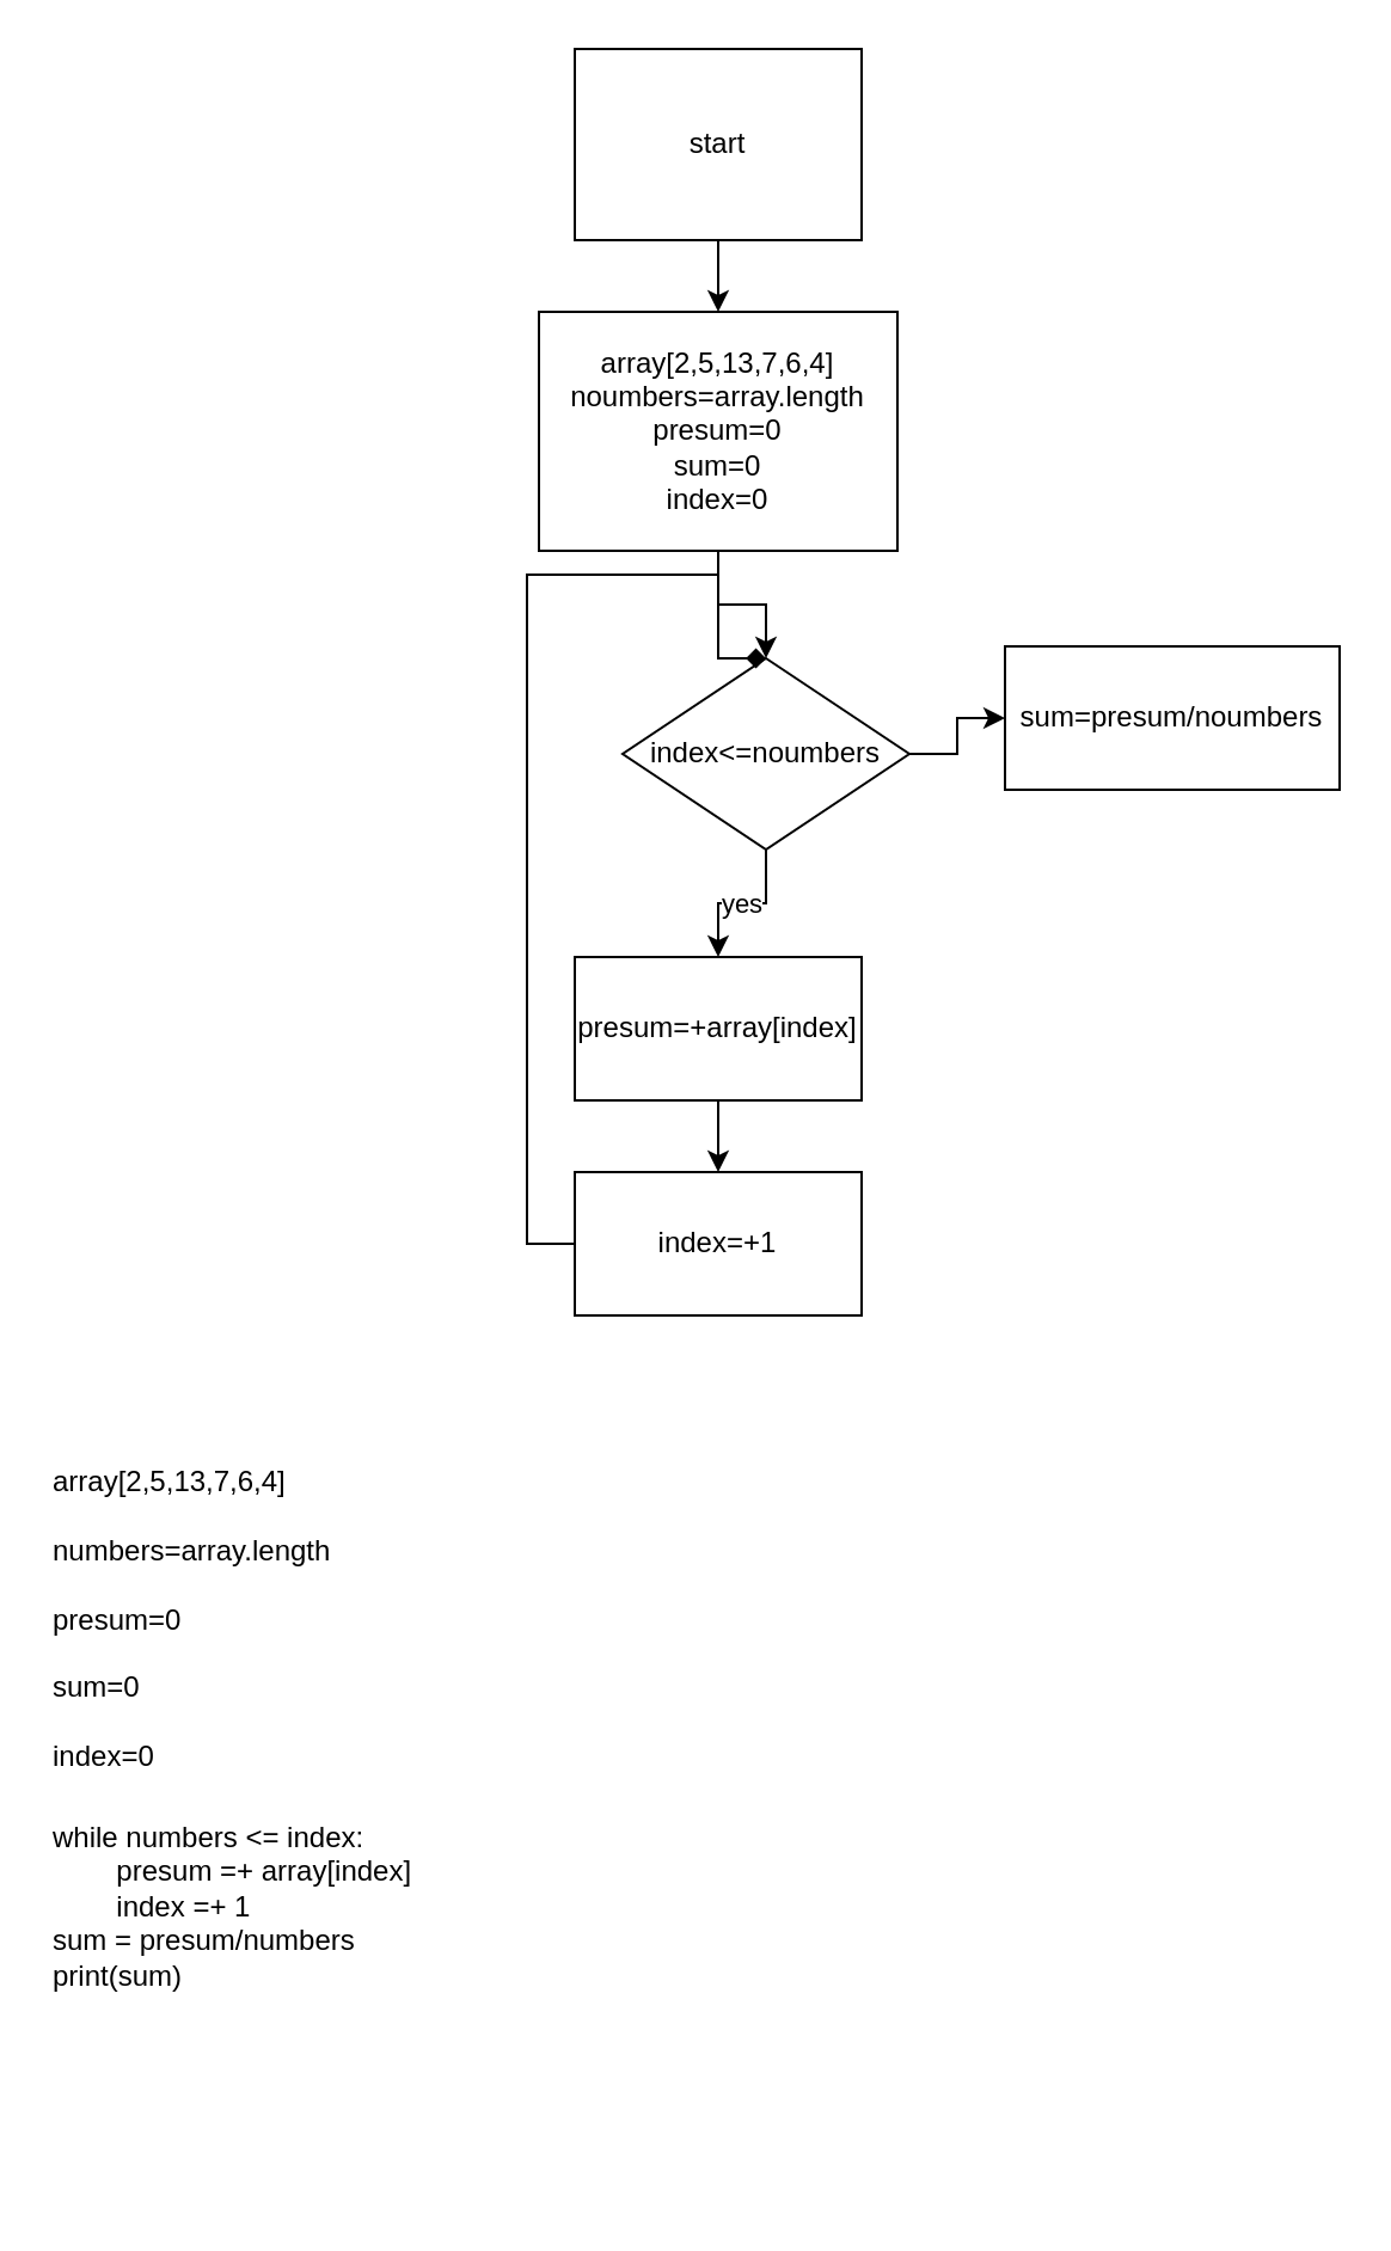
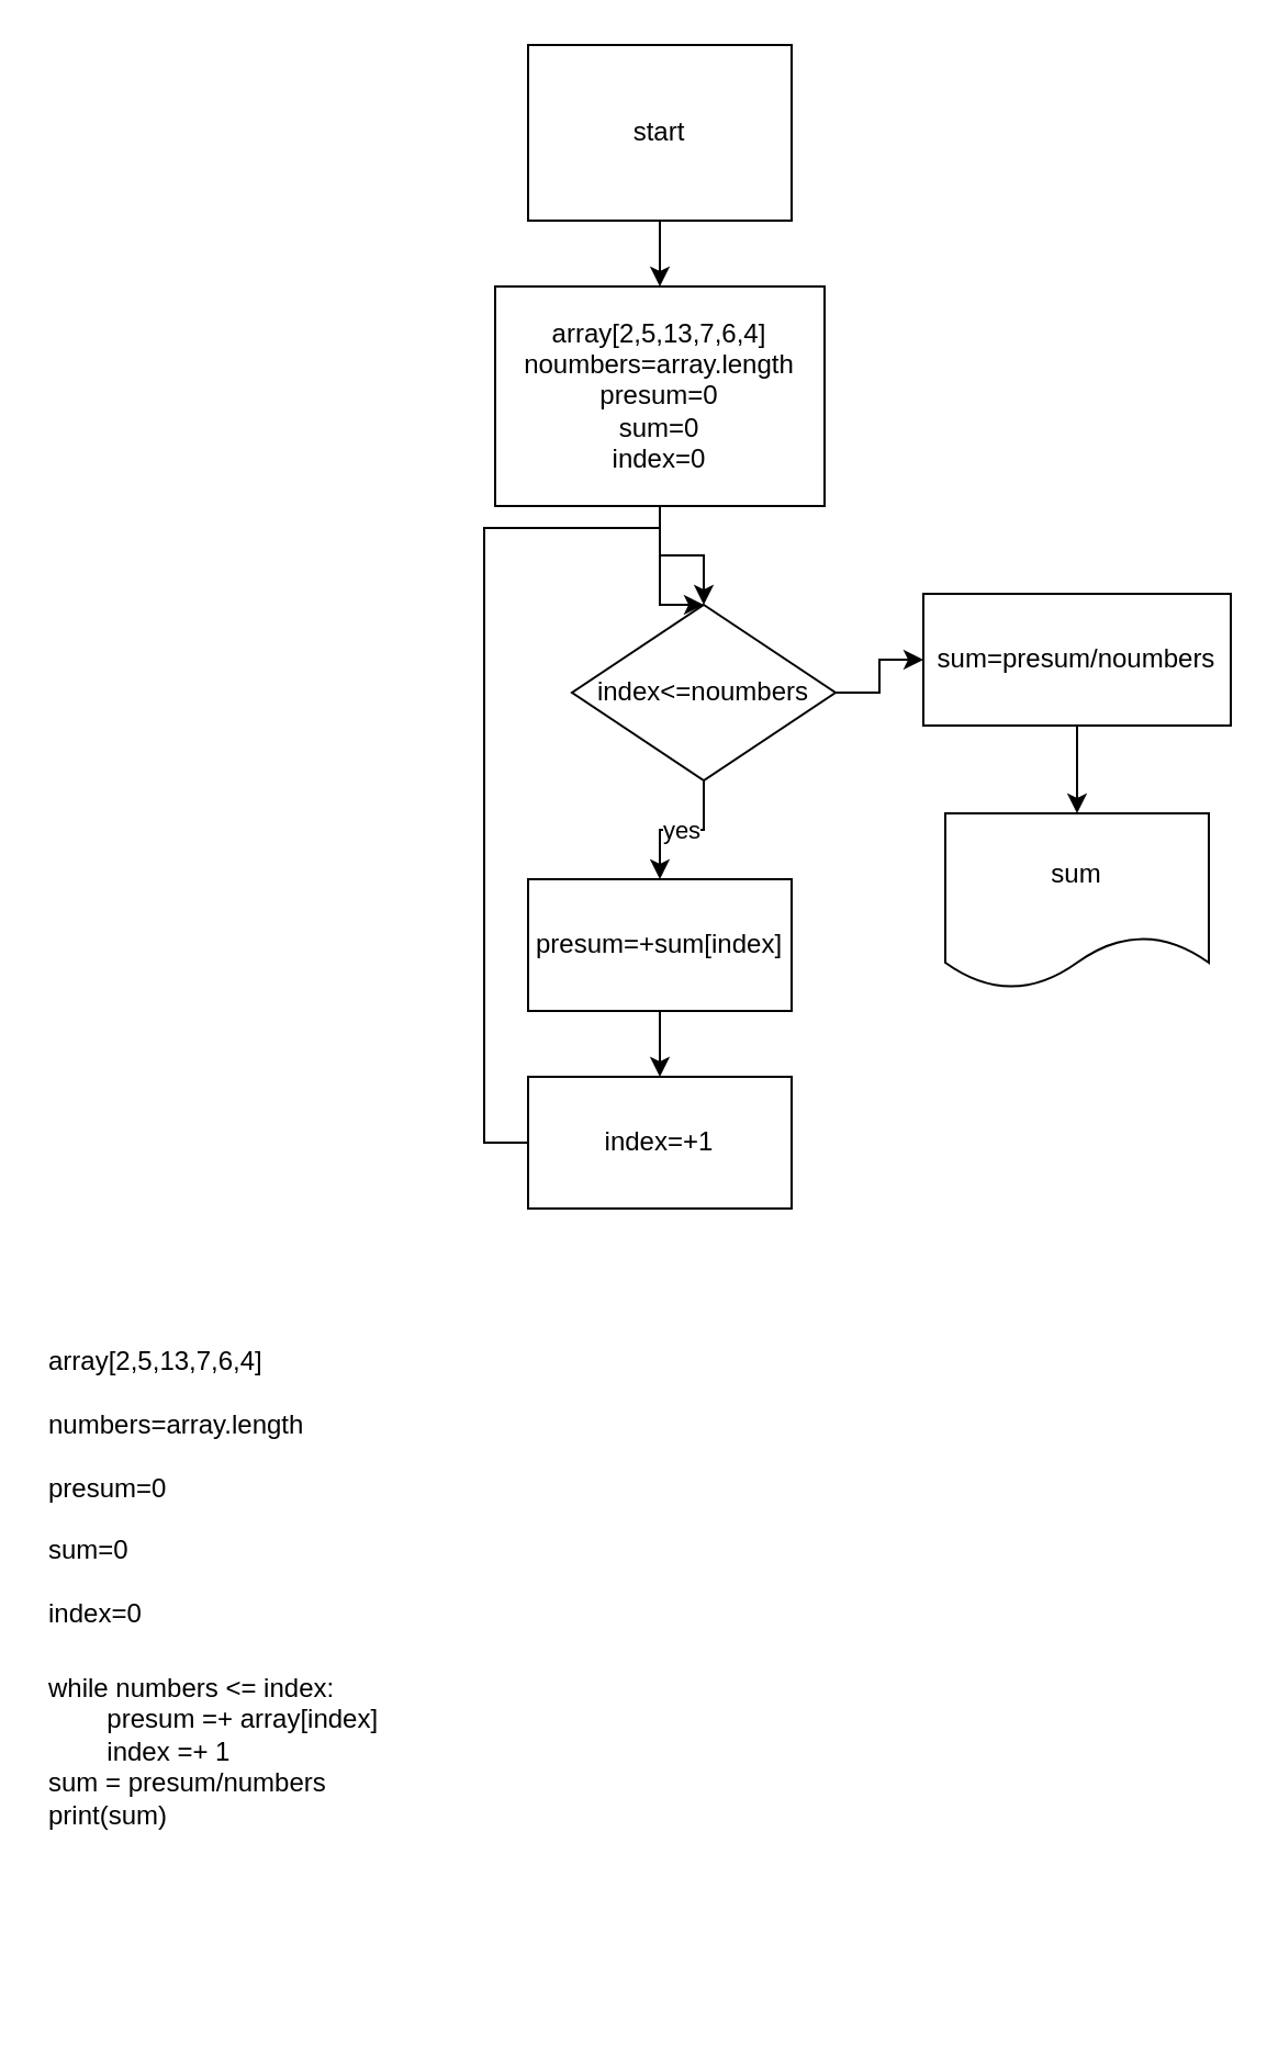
- <mxCell id="11" style="edgeStyle=orthogonalEdgeStyle;rounded=0;orthogonalLoop=1;jettySize=auto;html=1;exitX=0;exitY=0.5;exitDx=0;exitDy=0;entryX=0.5;entryY=0;entryDx=0;entryDy=0;endArrow=diamond;" parent="1" source="12" target="8" edge="1"><mxGeometry relative="1" as="geometry"><Array as="points"><mxPoint x="220" y="520" /><mxPoint x="220" y="240" /><mxPoint x="300" y="240" /></Array></mxGeometry></mxCell>
+ <mxCell id="11" style="edgeStyle=orthogonalEdgeStyle;rounded=0;orthogonalLoop=1;jettySize=auto;html=1;exitX=0;exitY=0.5;exitDx=0;exitDy=0;entryX=0.5;entryY=0;entryDx=0;entryDy=0;" parent="1" source="12" target="8" edge="1"><mxGeometry relative="1" as="geometry"><Array as="points"><mxPoint x="220" y="520" /><mxPoint x="220" y="240" /><mxPoint x="300" y="240" /></Array></mxGeometry></mxCell>
+ <mxCell id="13" value="" style="edgeStyle=orthogonalEdgeStyle;rounded=0;orthogonalLoop=1;jettySize=auto;html=1;" parent="1" source="14" target="15" edge="1"><mxGeometry relative="1" as="geometry" /></mxCell>
+ <mxCell id="15" value="sum" style="shape=document;whiteSpace=wrap;html=1;boundedLbl=1;" parent="1" vertex="1"><mxGeometry x="430" y="370" width="120" height="80" as="geometry" /></mxCell>
- <mxCell id="10" value="presum=+array[index]" style="rounded=0;whiteSpace=wrap;html=1;" parent="1" vertex="1"><mxGeometry x="240" y="400" width="120" height="60" as="geometry" /></mxCell>
+ <mxCell id="10" value="presum=+sum[index]" style="rounded=0;whiteSpace=wrap;html=1;" parent="1" vertex="1"><mxGeometry x="240" y="400" width="120" height="60" as="geometry" /></mxCell>
